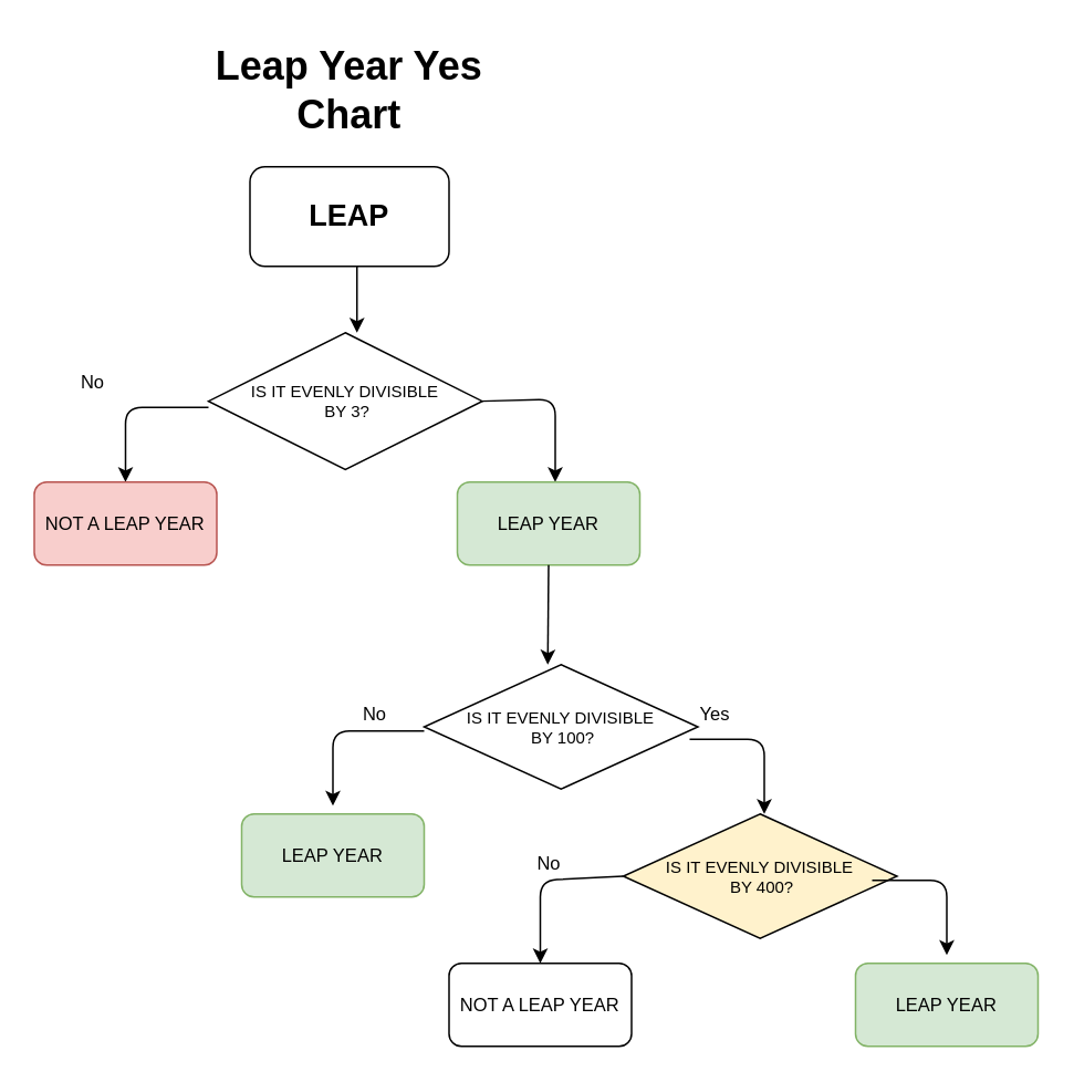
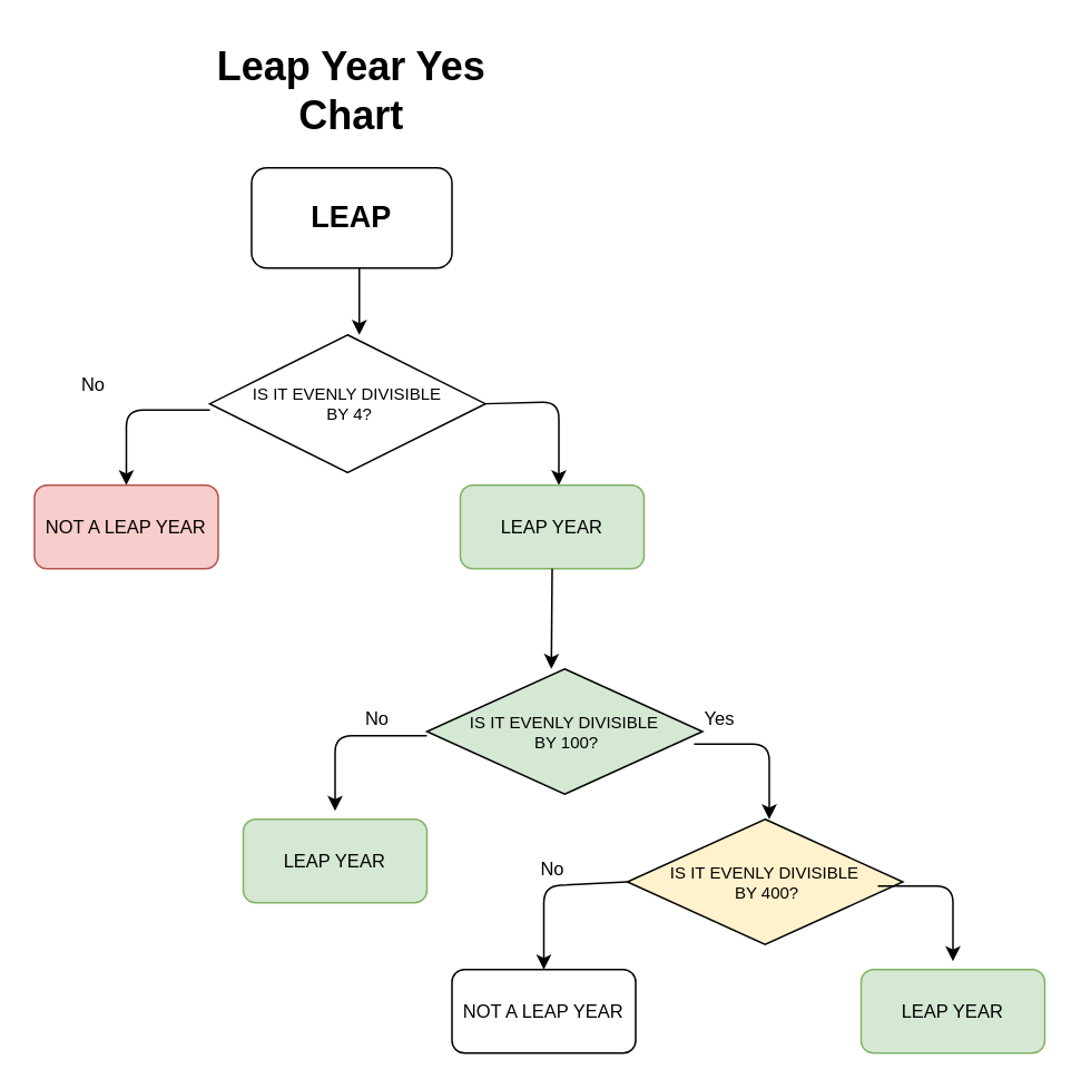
- <mxCell id="4" value="IS IT EVENLY DIVISIBLE&lt;br style=&quot;font-size: 10px;&quot;&gt;&amp;nbsp;BY 3?" style="rhombus;whiteSpace=wrap;html=1;align=center;fontSize=10;aspect=fixed;" vertex="1" parent="1"><mxGeometry x="125" y="200" width="165" height="82.5" as="geometry" /></mxCell>
+ <mxCell id="4" value="IS IT EVENLY DIVISIBLE&lt;br style=&quot;font-size: 10px;&quot;&gt;&amp;nbsp;BY 4?" style="rhombus;whiteSpace=wrap;html=1;align=center;fontSize=10;aspect=fixed;" vertex="1" parent="1"><mxGeometry x="125" y="200" width="165" height="82.5" as="geometry" /></mxCell>
- <mxCell id="12" value="IS IT EVENLY DIVISIBLE&lt;br style=&quot;font-size: 10px;&quot;&gt;&amp;nbsp;BY 100?" style="rhombus;whiteSpace=wrap;html=1;align=center;fontSize=10;" vertex="1" parent="1"><mxGeometry x="255" y="400" width="165" height="75" as="geometry" /></mxCell>
+ <mxCell id="12" value="IS IT EVENLY DIVISIBLE&lt;br style=&quot;font-size: 10px;&quot;&gt;&amp;nbsp;BY 100?" style="rhombus;whiteSpace=wrap;html=1;align=center;fontSize=10;fillColor=#d5e8d4;" vertex="1" parent="1"><mxGeometry x="255" y="400" width="165" height="75" as="geometry" /></mxCell>
